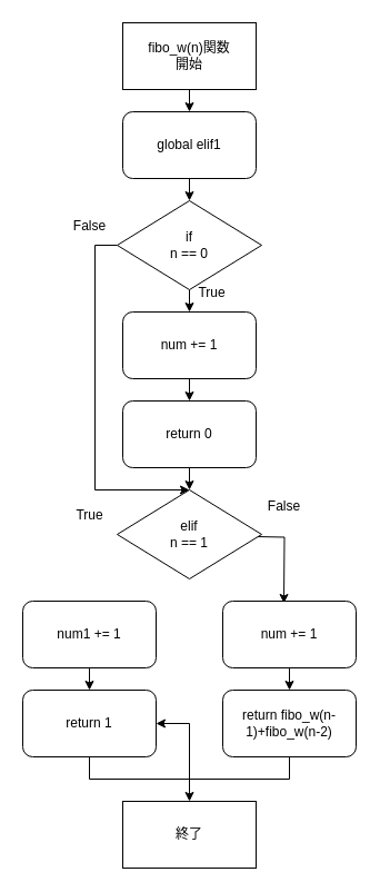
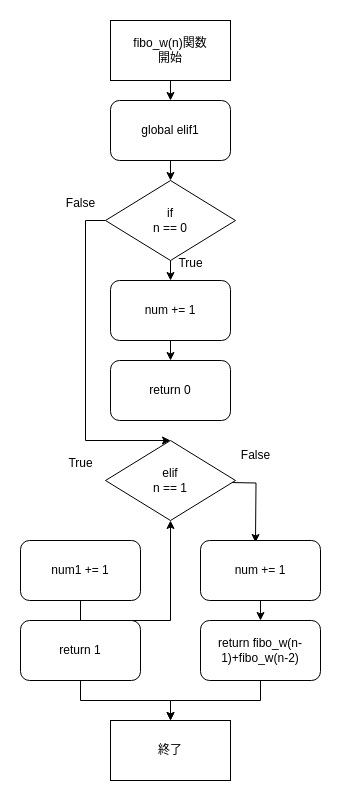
- <mxCell id="11" style="edgeStyle=orthogonalEdgeStyle;rounded=0;orthogonalLoop=1;jettySize=auto;html=1;exitX=0.5;exitY=1;exitDx=0;exitDy=0;entryX=0.5;entryY=0;entryDx=0;entryDy=0;" edge="1" parent="1" source="12" target="14"><mxGeometry relative="1" as="geometry" /></mxCell>
- <mxCell id="15" style="edgeStyle=orthogonalEdgeStyle;rounded=0;orthogonalLoop=1;jettySize=auto;html=1;exitX=0.5;exitY=1;exitDx=0;exitDy=0;entryX=0.5;entryY=0;entryDx=0;entryDy=0;" edge="1" parent="1" source="16" target="18"><mxGeometry relative="1" as="geometry" /></mxCell>
+ <mxCell id="15" style="edgeStyle=orthogonalEdgeStyle;rounded=0;orthogonalLoop=1;jettySize=auto;html=1;exitX=0.5;exitY=1;exitDx=0;exitDy=0;" edge="1" parent="1" source="16" target="14"><mxGeometry relative="1" as="geometry" /></mxCell>
- <mxCell id="21" style="edgeStyle=orthogonalEdgeStyle;rounded=0;orthogonalLoop=1;jettySize=auto;html=1;exitX=0.5;exitY=1;exitDx=0;exitDy=0;" edge="1" parent="1" source="22" target="18"><mxGeometry relative="1" as="geometry" /></mxCell>
+ <mxCell id="21" style="edgeStyle=orthogonalEdgeStyle;rounded=0;orthogonalLoop=1;jettySize=auto;html=1;exitX=0.5;exitY=1;exitDx=0;exitDy=0;entryX=0.5;entryY=0;entryDx=0;entryDy=0;" edge="1" parent="1" source="22" target="23"><mxGeometry relative="1" as="geometry" /></mxCell>
